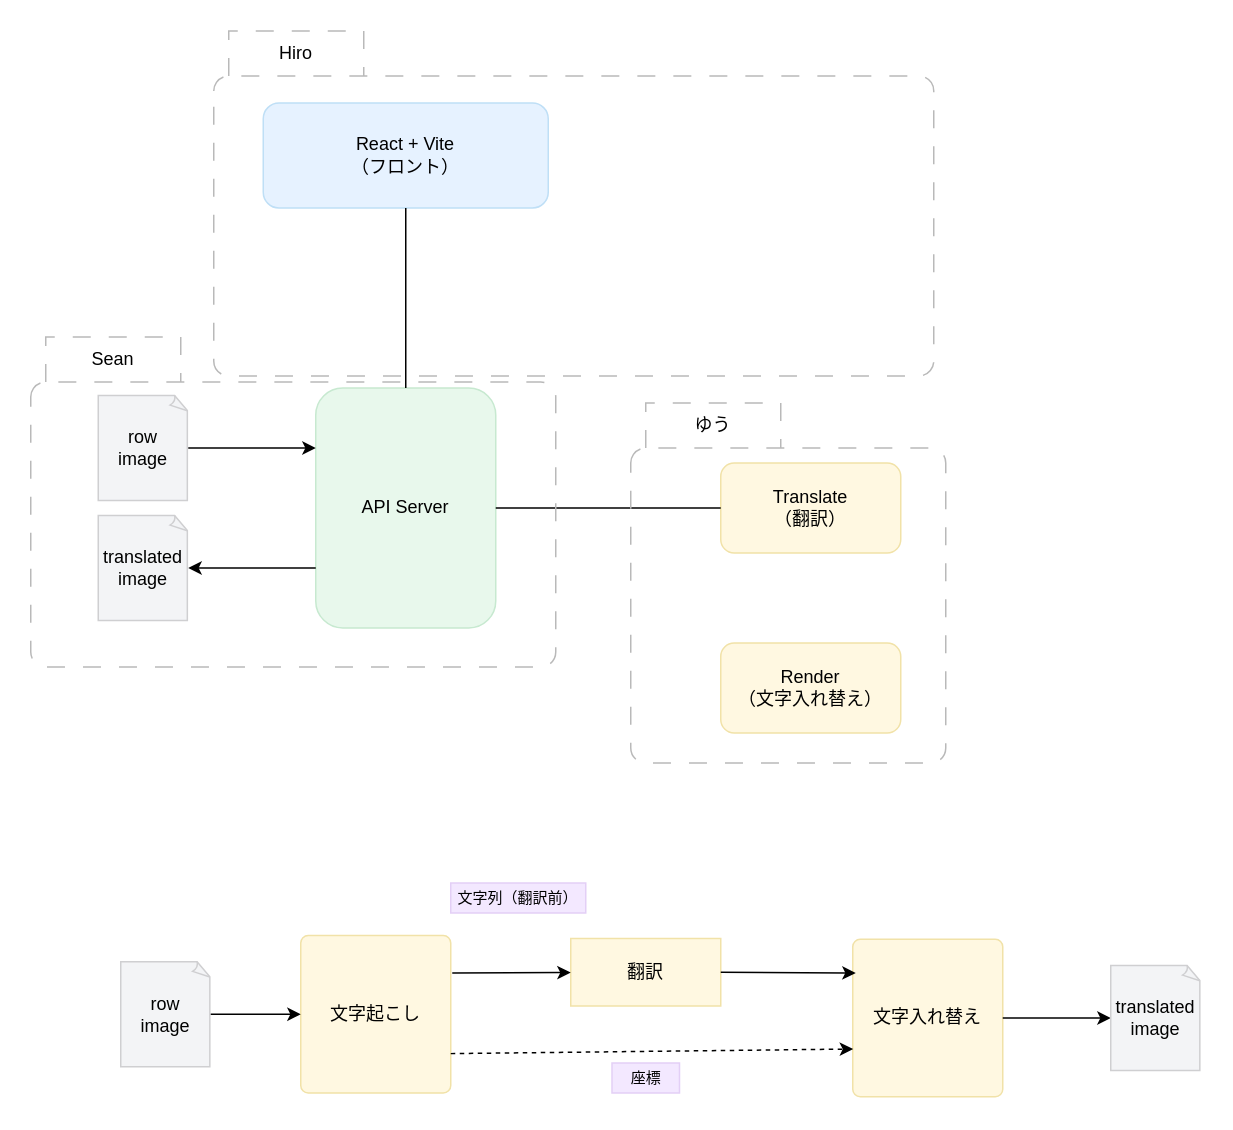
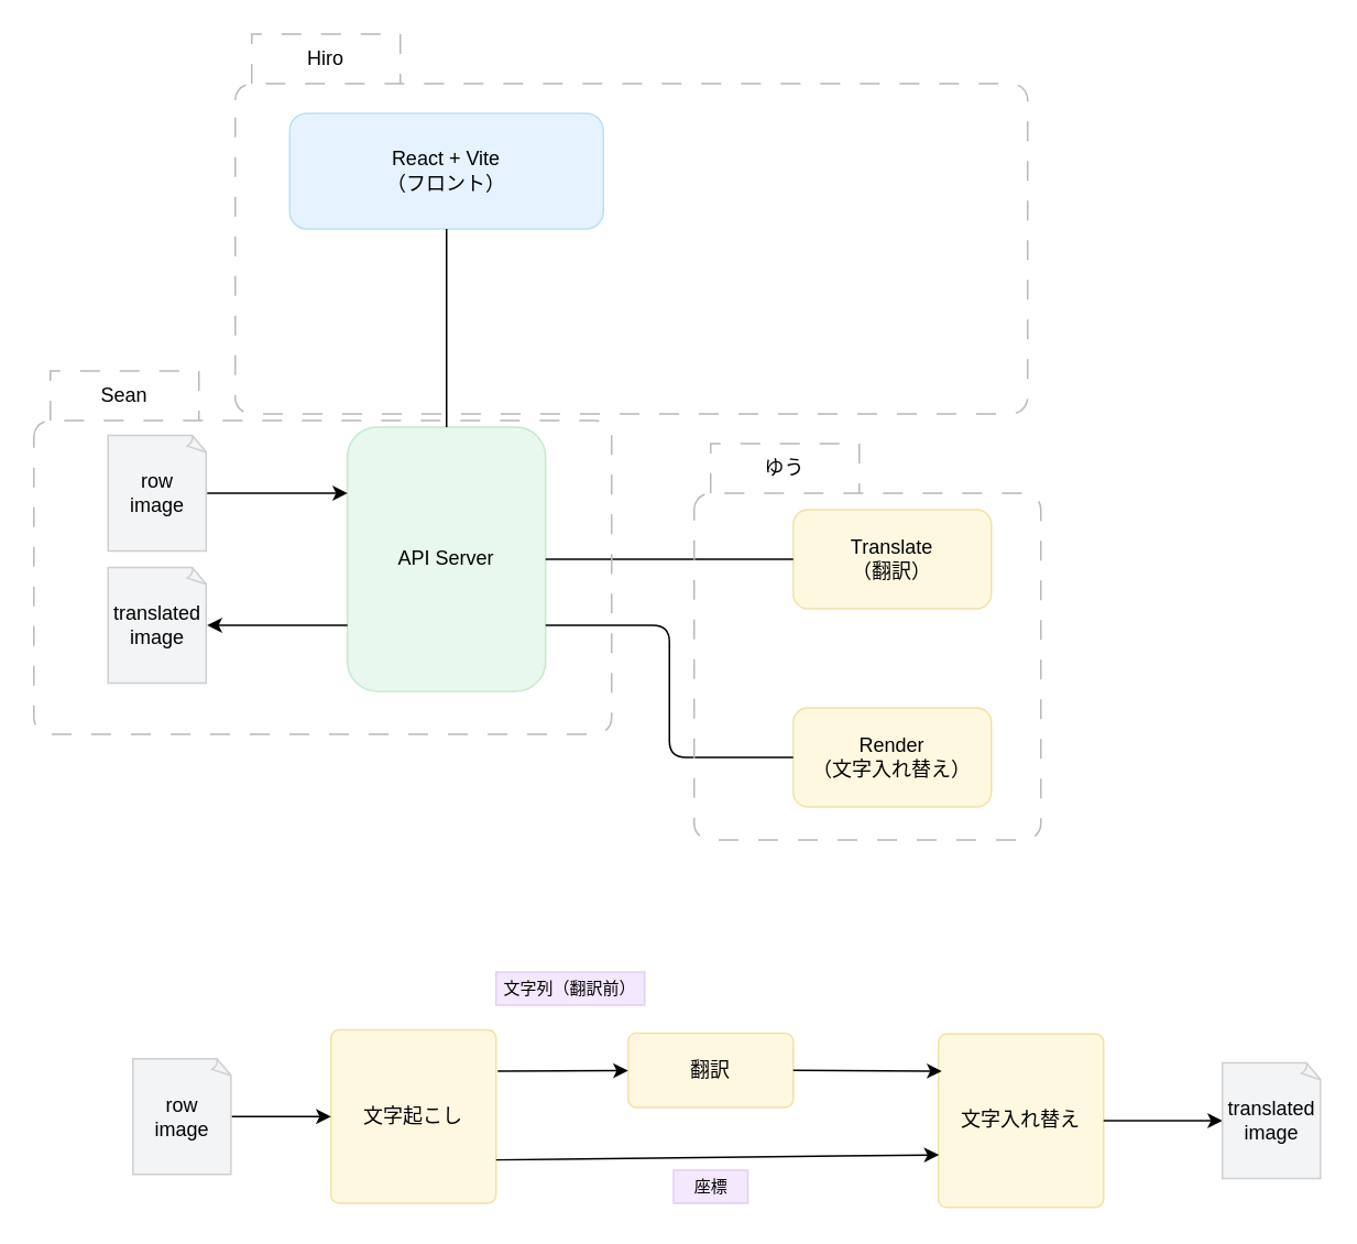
+ <mxCell id="7" value="" style="endArrow=none;html=1;rounded=1;edgeStyle=orthogonalEdgeStyle;exitX=1;exitY=0.75;exitDx=0;exitDy=0;entryX=0;entryY=0.5;entryDx=0;entryDy=0;" parent="1" source="3" target="5" edge="1"><mxGeometry width="50" height="50" relative="1" as="geometry"><mxPoint x="420" y="608" as="sourcePoint" /><mxPoint x="470" y="558" as="targetPoint" /></mxGeometry></mxCell>
- <mxCell id="14" value="翻訳" style="html=1;absoluteArcSize=1;arcSize=10;whiteSpace=wrap;fillColor=#FFF8E1;strokeColor=#F1E2A8;rounded=0;" parent="1" vertex="1"><mxGeometry x="380" y="625" width="100" height="45" as="geometry" /></mxCell>
+ <mxCell id="14" value="翻訳" style="html=1;rounded=1;absoluteArcSize=1;arcSize=10;whiteSpace=wrap;fillColor=#FFF8E1;strokeColor=#F1E2A8" parent="1" vertex="1"><mxGeometry x="380" y="625" width="100" height="45" as="geometry" /></mxCell>
- <mxCell id="20" value="" style="endArrow=classic;html=1;rounded=0;exitX=1;exitY=0.75;exitDx=0;exitDy=0;entryX=0.003;entryY=0.697;entryDx=0;entryDy=0;entryPerimeter=0;dashed=1;" parent="1" source="13" target="16" edge="1"><mxGeometry width="50" height="50" relative="1" as="geometry"><mxPoint x="440" y="698" as="sourcePoint" /><mxPoint x="490" y="648" as="targetPoint" /></mxGeometry></mxCell>
+ <mxCell id="20" value="" style="endArrow=classic;html=1;rounded=0;exitX=1;exitY=0.75;exitDx=0;exitDy=0;entryX=0.003;entryY=0.697;entryDx=0;entryDy=0;entryPerimeter=0;" parent="1" source="13" target="16" edge="1"><mxGeometry width="50" height="50" relative="1" as="geometry"><mxPoint x="440" y="698" as="sourcePoint" /><mxPoint x="490" y="648" as="targetPoint" /></mxGeometry></mxCell>
